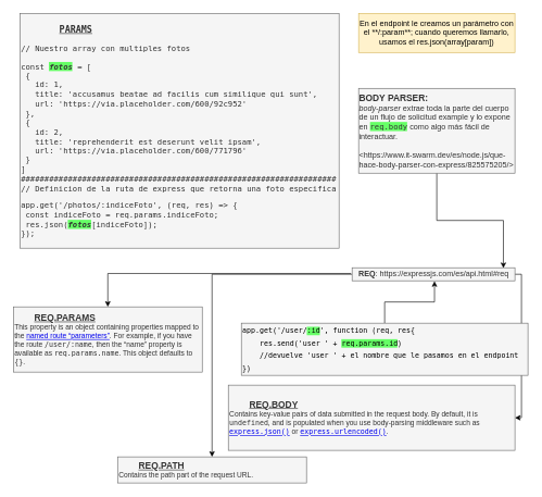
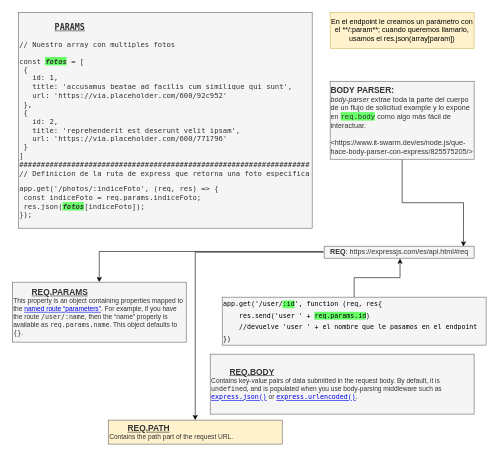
- <mxCell id="4" value="" style="edgeStyle=orthogonalEdgeStyle;rounded=0;orthogonalLoop=1;jettySize=auto;html=1;fontSize=11;" edge="1" parent="1" source="6" target="12"><mxGeometry relative="1" as="geometry"><Array as="points"><mxPoint x="800" y="420" /><mxPoint x="800" y="640" /></Array></mxGeometry></mxCell>
- <mxCell id="14" value="&lt;b&gt;&amp;nbsp; &amp;nbsp; &amp;nbsp; &amp;nbsp; &amp;nbsp;&amp;nbsp;&lt;/b&gt;&lt;b style=&quot;font-size: 14px&quot;&gt;&lt;u&gt;REQ.PATH&lt;br&gt;&lt;/u&gt;&lt;/b&gt;Contains the path part of the request URL." style="whiteSpace=wrap;html=1;fontSize=11;fontColor=#333333;align=left;strokeColor=#666666;fillColor=#f5f5f5;" vertex="1" parent="1"><mxGeometry x="180" y="700" width="290" height="40" as="geometry" /></mxCell>
+ <mxCell id="14" value="&lt;b&gt;&amp;nbsp; &amp;nbsp; &amp;nbsp; &amp;nbsp; &amp;nbsp;&amp;nbsp;&lt;/b&gt;&lt;b style=&quot;font-size: 14px&quot;&gt;&lt;u&gt;REQ.PATH&lt;br&gt;&lt;/u&gt;&lt;/b&gt;Contains the path part of the request URL." style="whiteSpace=wrap;html=1;fontSize=11;fontColor=#333333;align=left;strokeColor=#666666;fillColor=#fff2cc;" vertex="1" parent="1"><mxGeometry x="180" y="700" width="290" height="40" as="geometry" /></mxCell>
